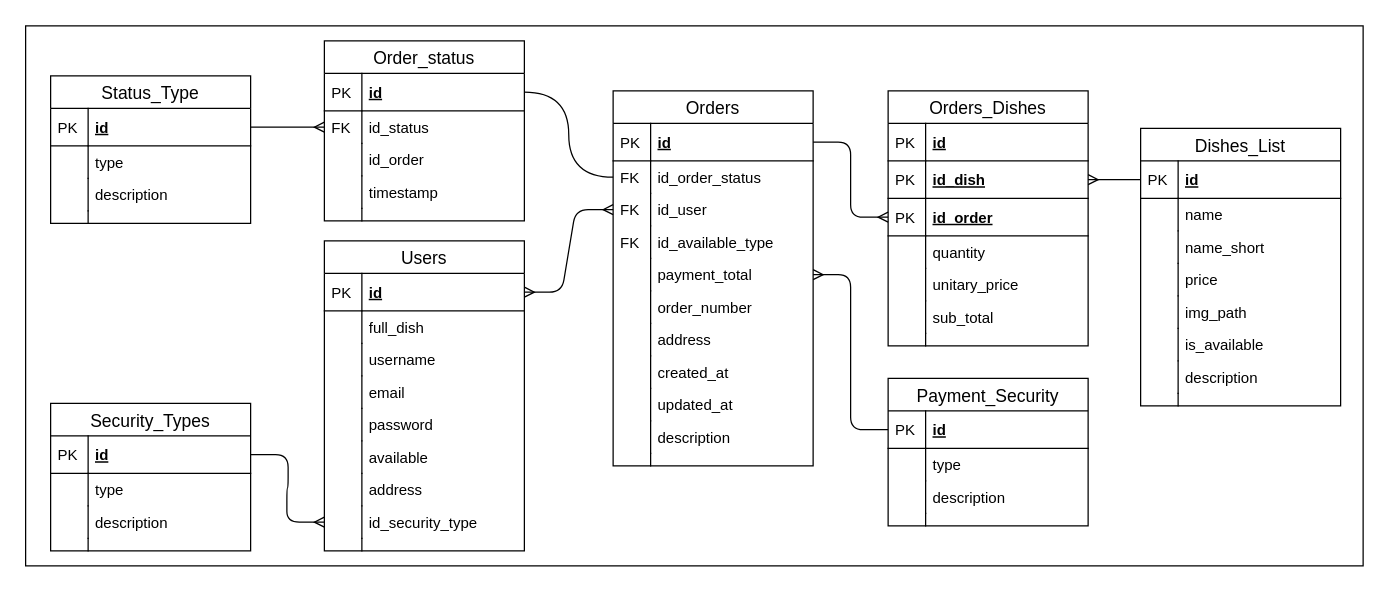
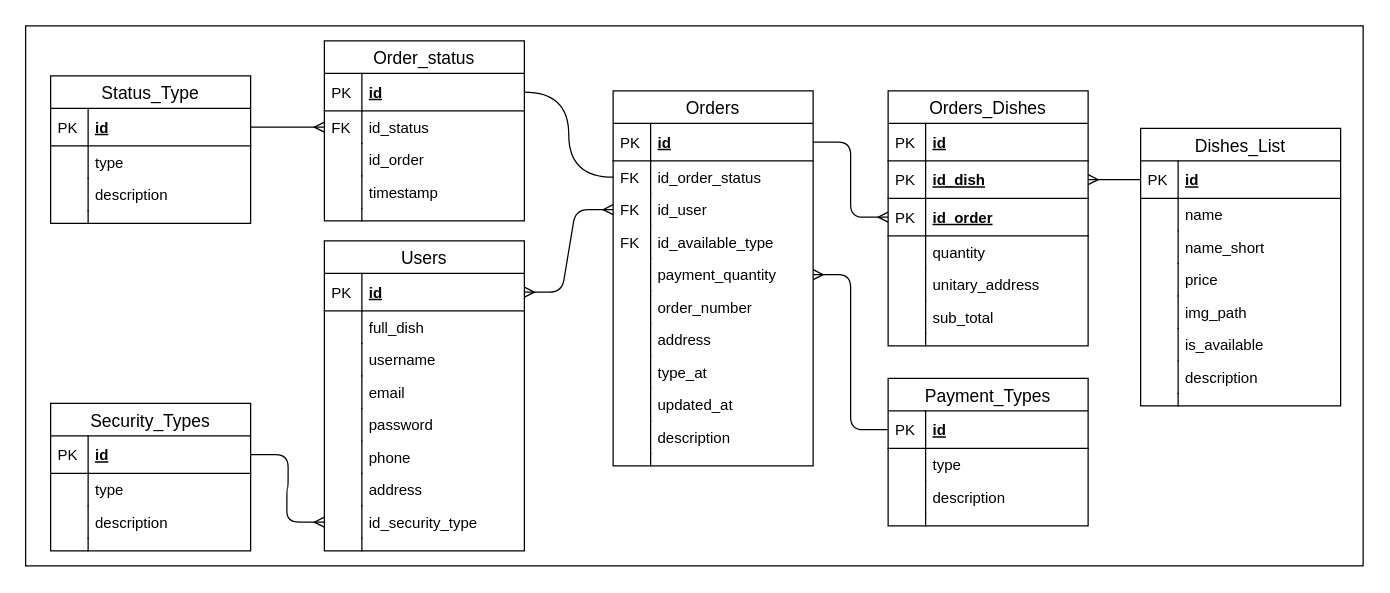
- <mxCell id="12" value="payment_total" style="shape=partialRectangle;top=0;left=0;right=0;bottom=0;align=left;verticalAlign=top;fillColor=none;spacingLeft=34;spacingRight=4;overflow=hidden;rotatable=0;points=[[0,0.5],[1,0.5]];portConstraint=eastwest;dropTarget=0;fontSize=12;" parent="3" vertex="1"><mxGeometry y="134" width="160" height="26" as="geometry" /></mxCell>
+ <mxCell id="12" value="payment_quantity" style="shape=partialRectangle;top=0;left=0;right=0;bottom=0;align=left;verticalAlign=top;fillColor=none;spacingLeft=34;spacingRight=4;overflow=hidden;rotatable=0;points=[[0,0.5],[1,0.5]];portConstraint=eastwest;dropTarget=0;fontSize=12;" parent="3" vertex="1"><mxGeometry y="134" width="160" height="26" as="geometry" /></mxCell>
- <mxCell id="84" value="unitary_price" style="shape=partialRectangle;top=0;left=0;right=0;bottom=0;align=left;verticalAlign=top;fillColor=none;spacingLeft=34;spacingRight=4;overflow=hidden;rotatable=0;points=[[0,0.5],[1,0.5]];portConstraint=eastwest;dropTarget=0;fontSize=12;" vertex="1" parent="75"><mxGeometry y="142" width="160" height="26" as="geometry" /></mxCell>
+ <mxCell id="84" value="unitary_address" style="shape=partialRectangle;top=0;left=0;right=0;bottom=0;align=left;verticalAlign=top;fillColor=none;spacingLeft=34;spacingRight=4;overflow=hidden;rotatable=0;points=[[0,0.5],[1,0.5]];portConstraint=eastwest;dropTarget=0;fontSize=12;" vertex="1" parent="75"><mxGeometry y="142" width="160" height="26" as="geometry" /></mxCell>
- <mxCell id="18" value="created_at" style="shape=partialRectangle;top=0;left=0;right=0;bottom=0;align=left;verticalAlign=top;fillColor=none;spacingLeft=34;spacingRight=4;overflow=hidden;rotatable=0;points=[[0,0.5],[1,0.5]];portConstraint=eastwest;dropTarget=0;fontSize=12;" parent="3" vertex="1"><mxGeometry y="212" width="160" height="26" as="geometry" /></mxCell>
+ <mxCell id="18" value="type_at" style="shape=partialRectangle;top=0;left=0;right=0;bottom=0;align=left;verticalAlign=top;fillColor=none;spacingLeft=34;spacingRight=4;overflow=hidden;rotatable=0;points=[[0,0.5],[1,0.5]];portConstraint=eastwest;dropTarget=0;fontSize=12;" parent="3" vertex="1"><mxGeometry y="212" width="160" height="26" as="geometry" /></mxCell>
- <mxCell id="66" value="Payment_Security" style="swimlane;fontStyle=0;childLayout=stackLayout;horizontal=1;startSize=26;horizontalStack=0;resizeParent=1;resizeParentMax=0;resizeLast=0;collapsible=1;marginBottom=0;align=center;fontSize=14;" parent="1" vertex="1"><mxGeometry x="710" y="302" width="160" height="118" as="geometry" /></mxCell>
+ <mxCell id="66" value="Payment_Types" style="swimlane;fontStyle=0;childLayout=stackLayout;horizontal=1;startSize=26;horizontalStack=0;resizeParent=1;resizeParentMax=0;resizeLast=0;collapsible=1;marginBottom=0;align=center;fontSize=14;" parent="1" vertex="1"><mxGeometry x="710" y="302" width="160" height="118" as="geometry" /></mxCell>
- <mxCell id="49" value="available" style="shape=partialRectangle;top=0;left=0;right=0;bottom=0;align=left;verticalAlign=top;fillColor=none;spacingLeft=34;spacingRight=4;overflow=hidden;rotatable=0;points=[[0,0.5],[1,0.5]];portConstraint=eastwest;dropTarget=0;fontSize=12;" parent="38" vertex="1"><mxGeometry y="160" width="160" height="26" as="geometry" /></mxCell>
+ <mxCell id="49" value="phone" style="shape=partialRectangle;top=0;left=0;right=0;bottom=0;align=left;verticalAlign=top;fillColor=none;spacingLeft=34;spacingRight=4;overflow=hidden;rotatable=0;points=[[0,0.5],[1,0.5]];portConstraint=eastwest;dropTarget=0;fontSize=12;" parent="38" vertex="1"><mxGeometry y="160" width="160" height="26" as="geometry" /></mxCell>
